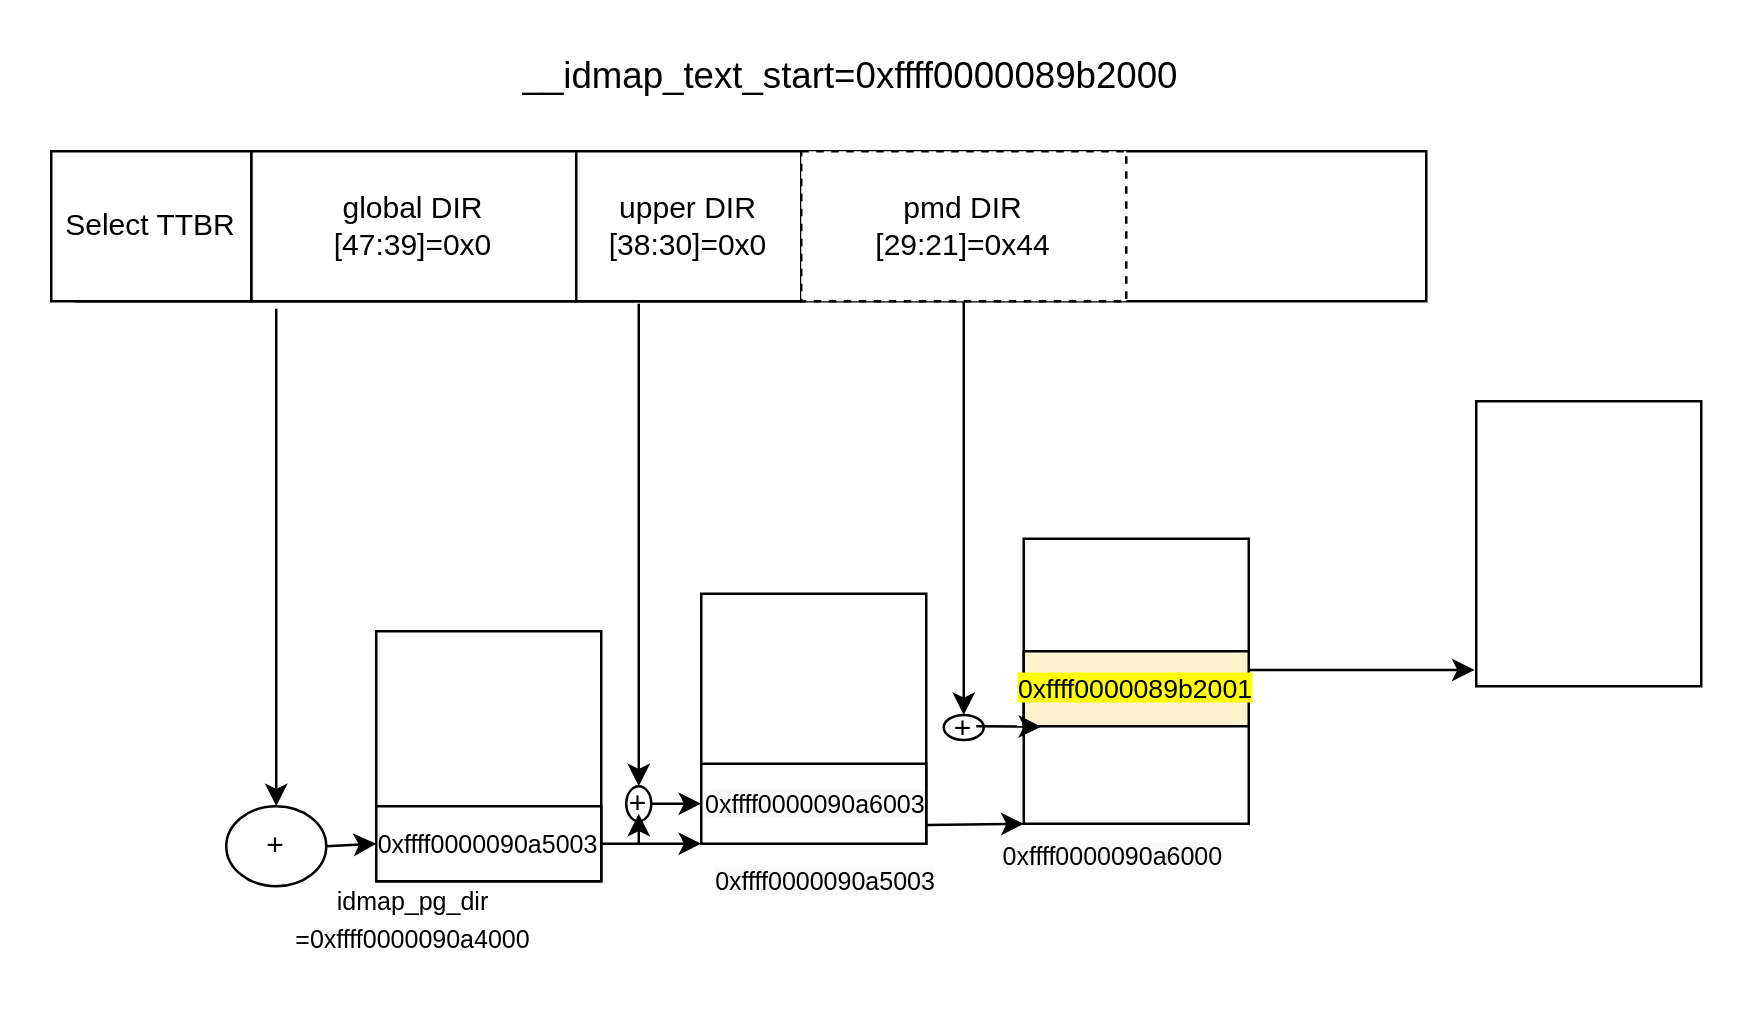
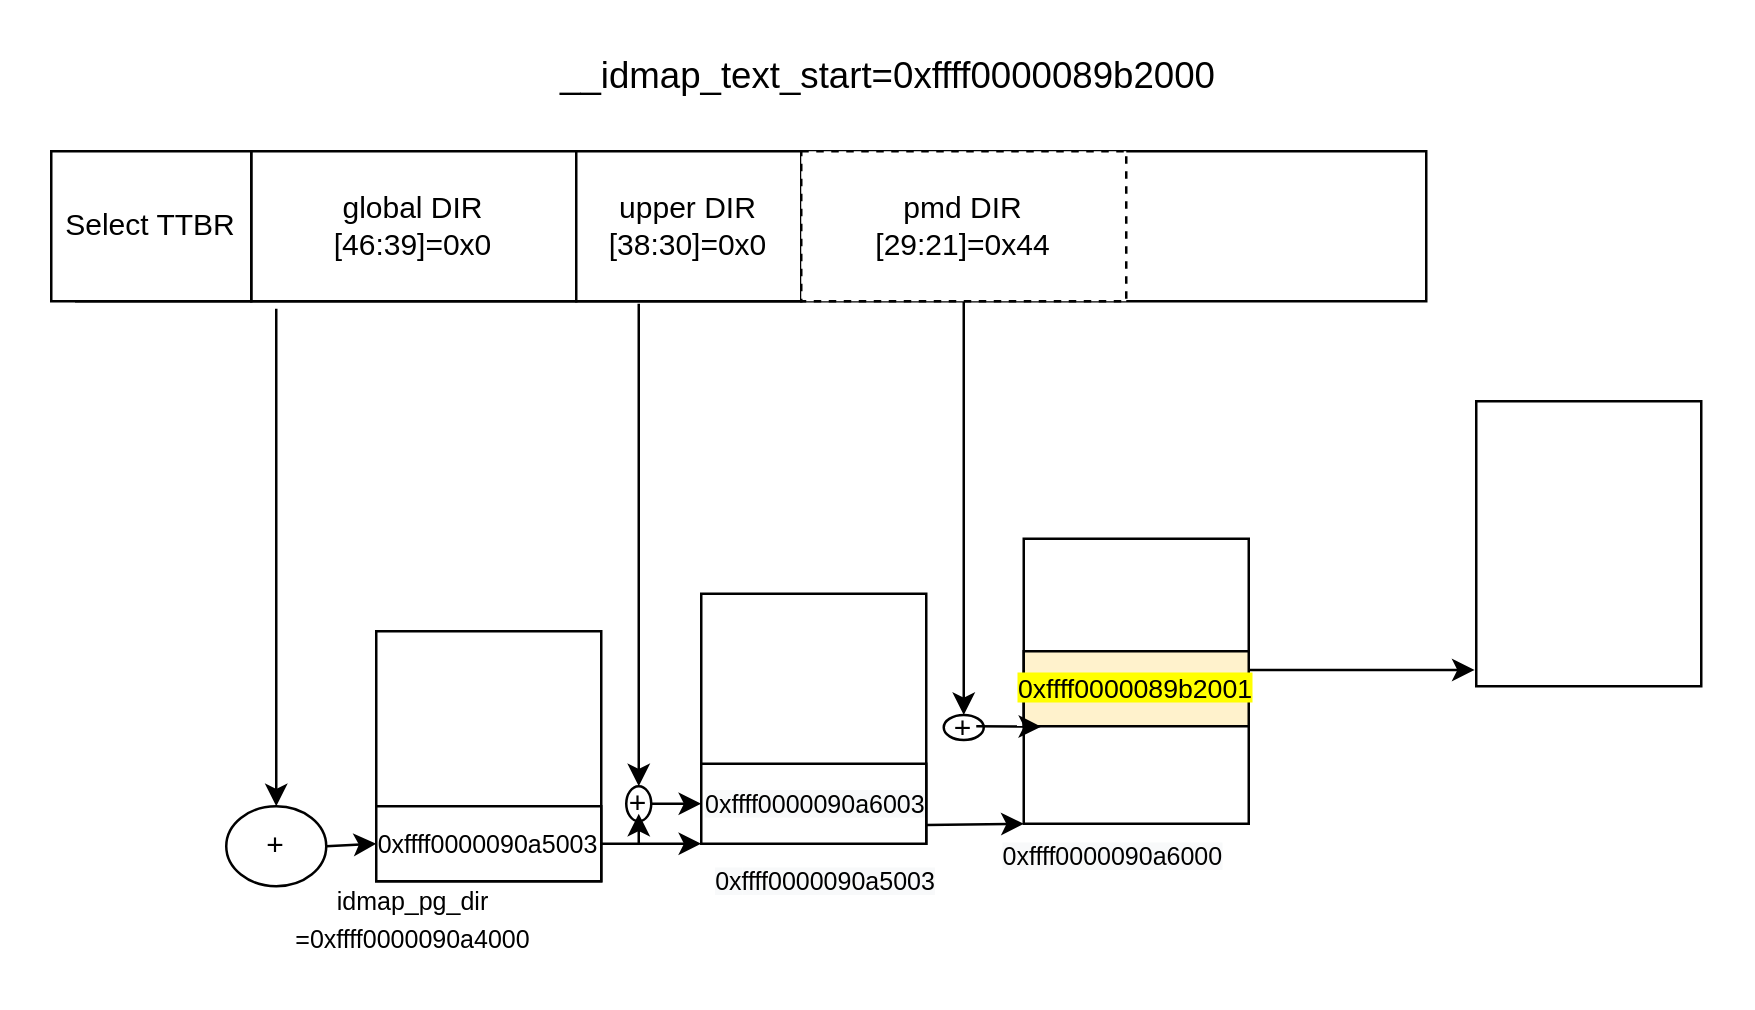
- <mxCell id="3" value="&lt;span lang=&quot;EN-US&quot; style=&quot;font-size: 11.0pt ; line-height: 115%&quot;&gt;__idmap_text_start=0xffff0000089b2000&lt;/span&gt;" style="text;html=1;strokeColor=none;fillColor=none;align=center;verticalAlign=middle;whiteSpace=wrap;rounded=0;" vertex="1" parent="1"><mxGeometry x="205" y="20" width="270" height="20" as="geometry" /></mxCell>
+ <mxCell id="3" value="&lt;span lang=&quot;EN-US&quot; style=&quot;font-size: 11.0pt ; line-height: 115%&quot;&gt;__idmap_text_start=0xffff0000089b2000&lt;/span&gt;" style="text;html=1;strokeColor=none;fillColor=none;align=center;verticalAlign=middle;whiteSpace=wrap;rounded=0;" vertex="1" parent="1"><mxGeometry x="220" y="20" width="270" height="20" as="geometry" /></mxCell>
- <mxCell id="10" value="global DIR&lt;br&gt;[47:39]=0x0" style="rounded=0;whiteSpace=wrap;html=1;" vertex="1" parent="1"><mxGeometry x="100" y="60" width="130" height="60" as="geometry" /></mxCell>
+ <mxCell id="10" value="global DIR&lt;br&gt;[46:39]=0x0" style="rounded=0;whiteSpace=wrap;html=1;" vertex="1" parent="1"><mxGeometry x="100" y="60" width="130" height="60" as="geometry" /></mxCell>
